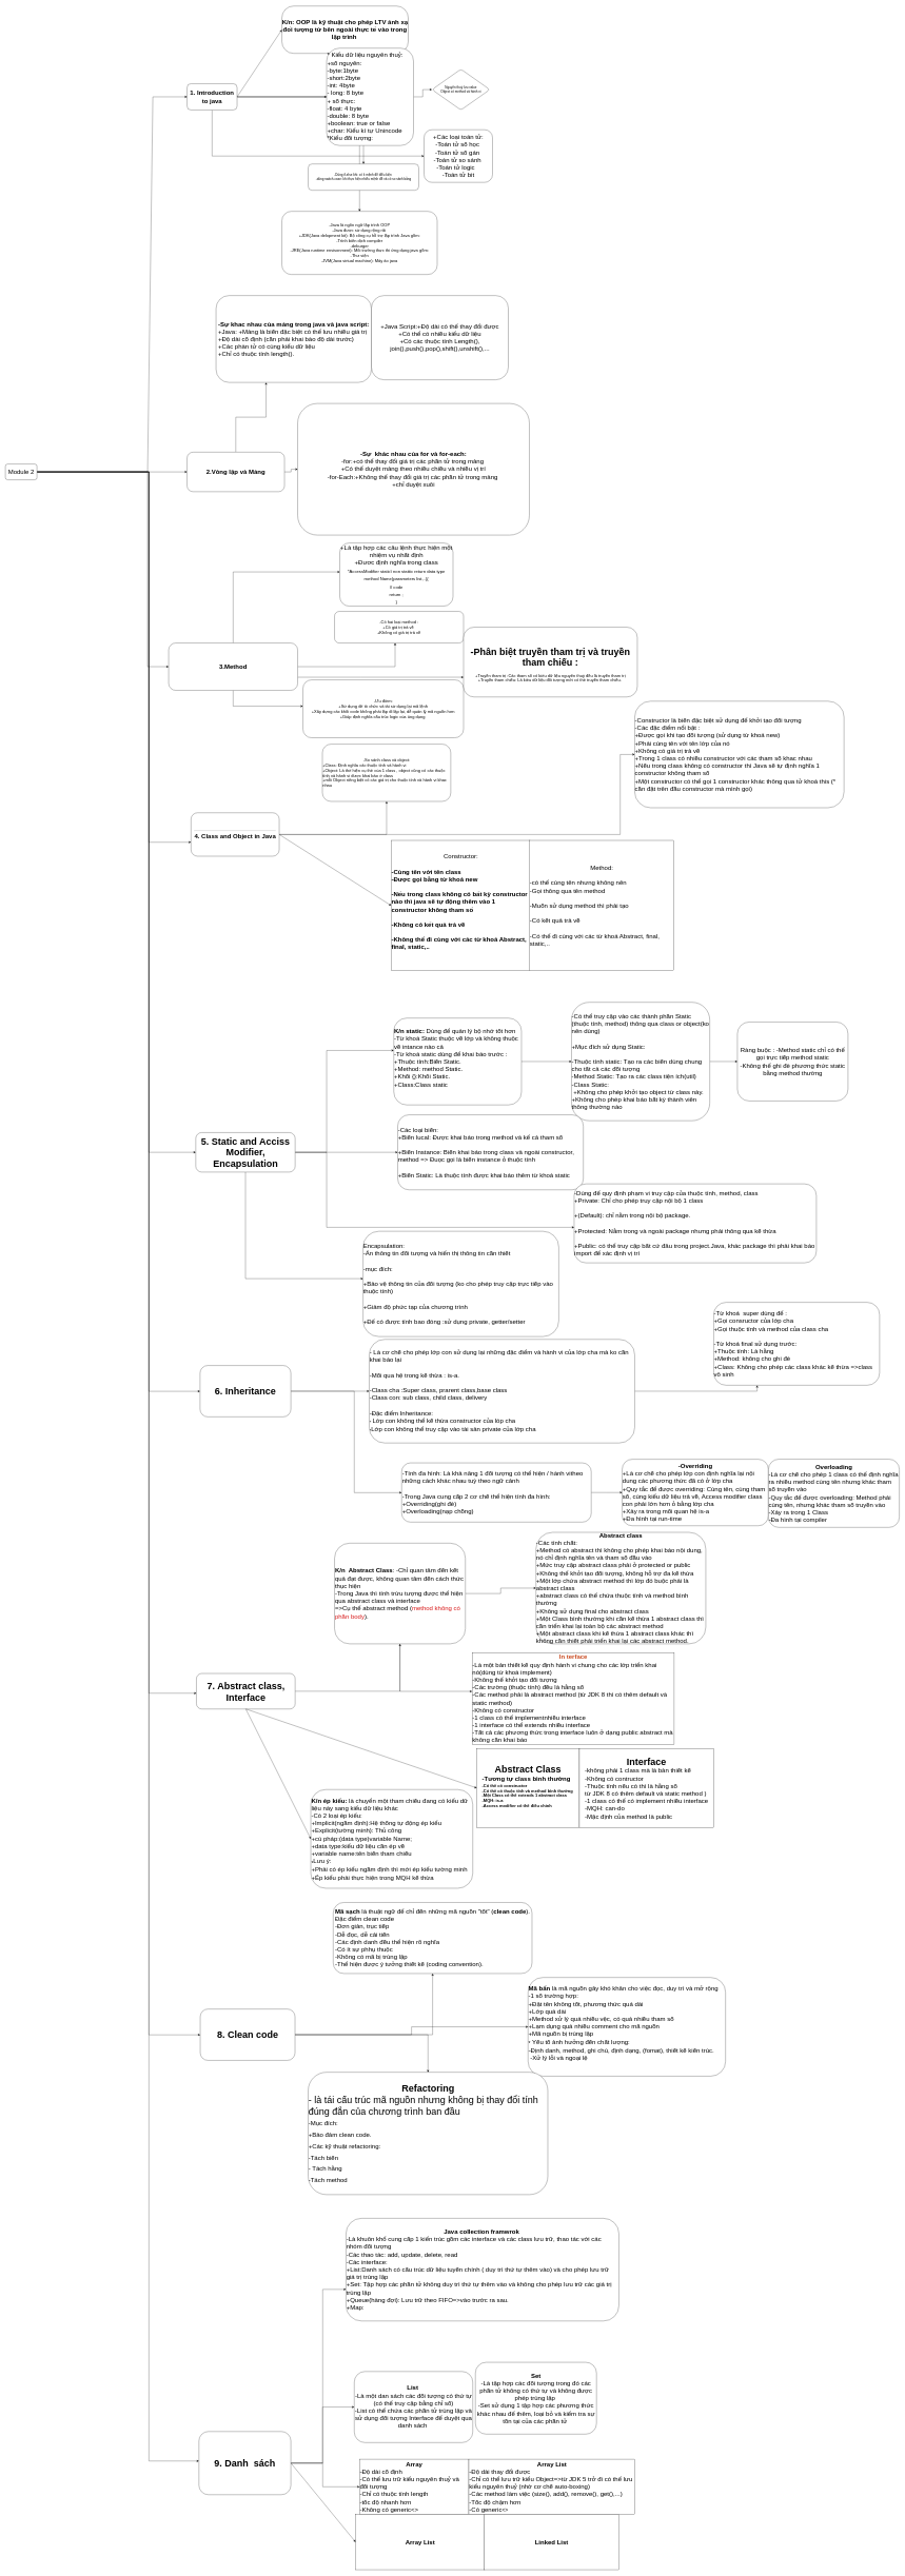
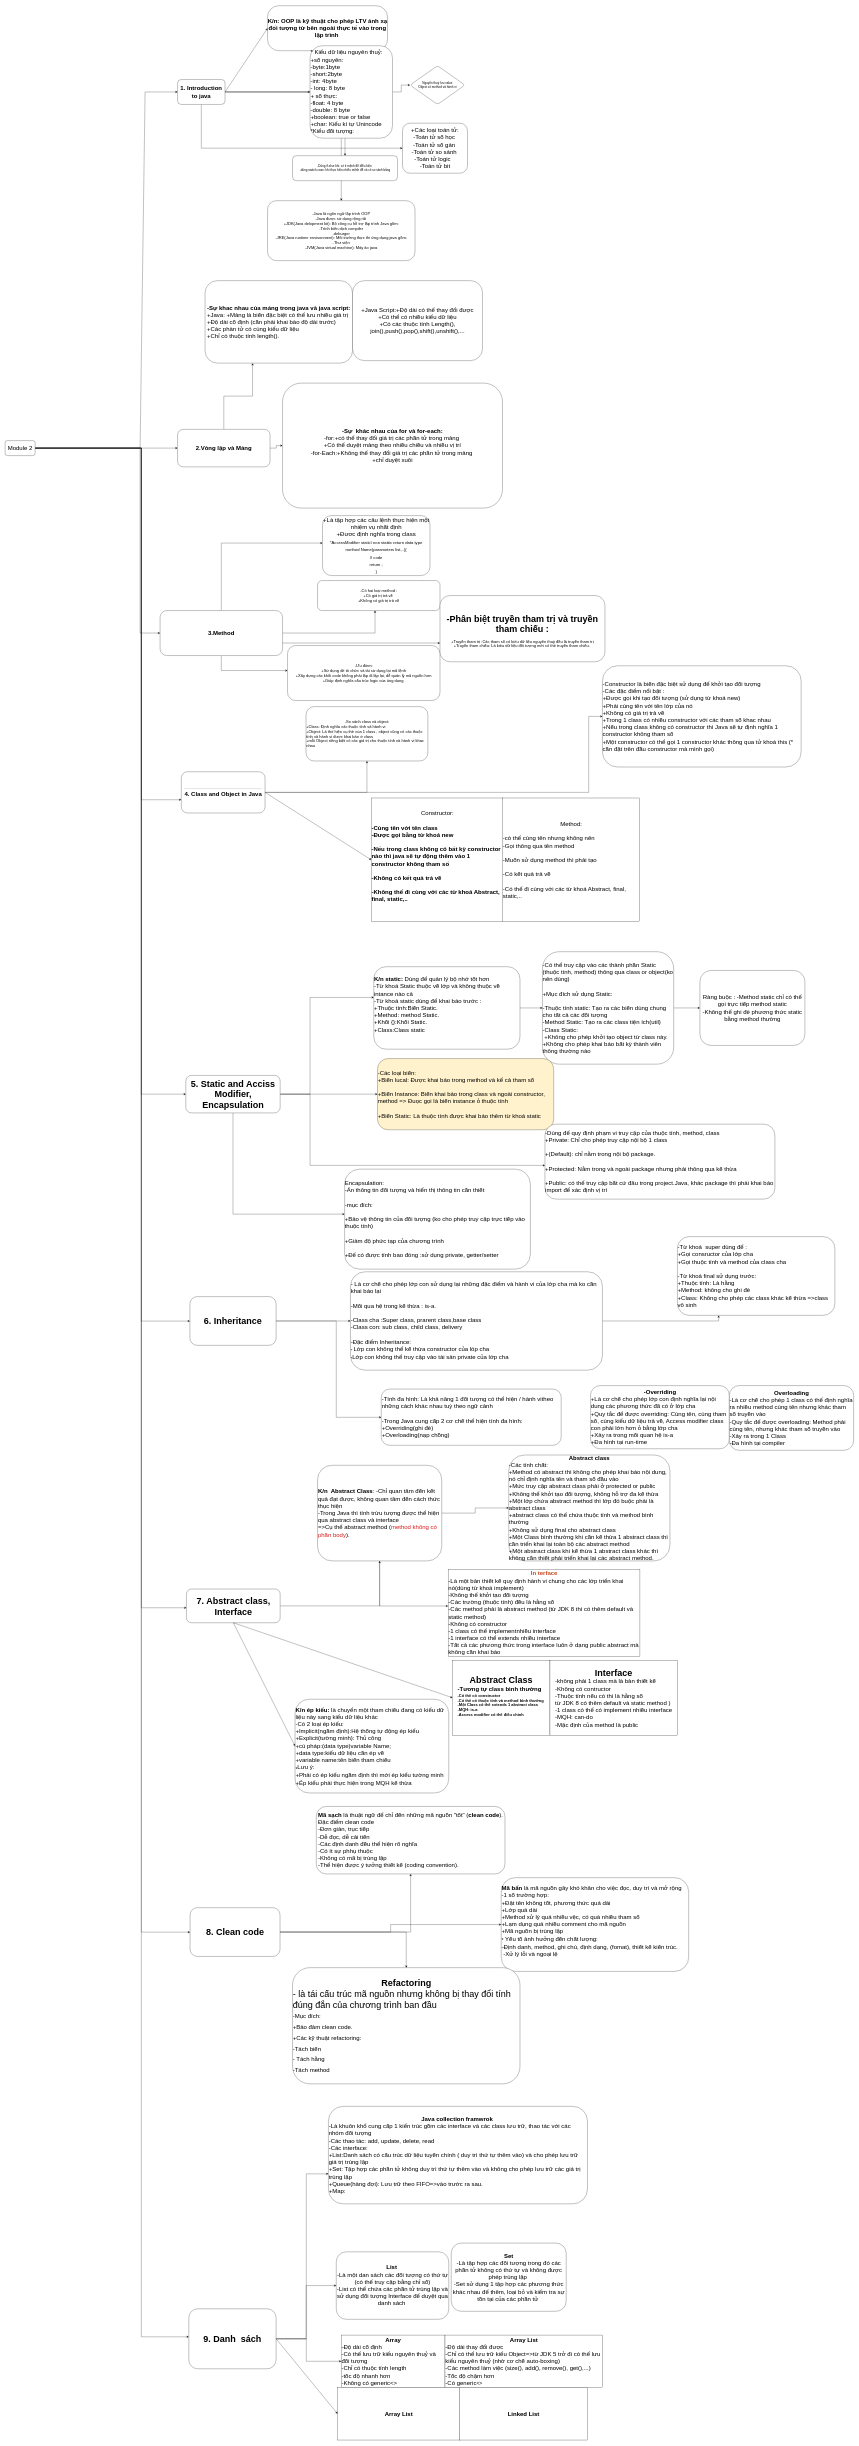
- <mxCell id="54" value="&lt;div style=&quot;text-align: left;&quot;&gt;&lt;b style=&quot;font-size: 24px; background-color: initial;&quot;&gt;K/n static: &lt;/b&gt;&lt;span style=&quot;font-size: 24px; background-color: initial;&quot;&gt;Dùng để quản lý bộ nhớ tốt hơn&amp;nbsp;&lt;/span&gt;&lt;/div&gt;&lt;font style=&quot;font-size: 24px;&quot;&gt;&lt;div style=&quot;text-align: left;&quot;&gt;&lt;span style=&quot;background-color: initial;&quot;&gt;-Từ khoá Static thuộc về lớp và không thuộc về intance nào cả&amp;nbsp;&lt;/span&gt;&lt;/div&gt;&lt;div style=&quot;text-align: left;&quot;&gt;&lt;span style=&quot;background-color: initial;&quot;&gt;-Từ khoá static dùng để khai báo trước :&lt;/span&gt;&lt;/div&gt;&lt;div style=&quot;text-align: left;&quot;&gt;&lt;span style=&quot;background-color: initial;&quot;&gt;+Thuộc tính:Biến Static.&lt;/span&gt;&lt;/div&gt;&lt;div style=&quot;text-align: left;&quot;&gt;&lt;span style=&quot;background-color: initial;&quot;&gt;+Method: method Static.&lt;/span&gt;&lt;/div&gt;&lt;div style=&quot;text-align: left;&quot;&gt;&lt;span style=&quot;background-color: initial;&quot;&gt;+Khối {}:Khối Static.&lt;/span&gt;&lt;/div&gt;&lt;div style=&quot;text-align: left;&quot;&gt;&lt;span style=&quot;background-color: initial;&quot;&gt;+Class:Class static&lt;/span&gt;&lt;/div&gt;&lt;div style=&quot;text-align: left;&quot;&gt;&lt;span style=&quot;background-color: initial;&quot;&gt;&lt;br&gt;&lt;/span&gt;&lt;/div&gt;&lt;/font&gt;" style="whiteSpace=wrap;html=1;rounded=1;" parent="1" vertex="1"><mxGeometry x="1495" y="3865" width="485" height="330" as="geometry" /></mxCell>
+ <mxCell id="54" value="&lt;div style=&quot;text-align: left;&quot;&gt;&lt;b style=&quot;font-size: 24px; background-color: initial;&quot;&gt;K/n static: &lt;/b&gt;&lt;span style=&quot;font-size: 24px; background-color: initial;&quot;&gt;Dùng để quản lý bộ nhớ tốt hơn&amp;nbsp;&lt;/span&gt;&lt;/div&gt;&lt;font style=&quot;font-size: 24px;&quot;&gt;&lt;div style=&quot;text-align: left;&quot;&gt;&lt;span style=&quot;background-color: initial;&quot;&gt;-Từ khoá Static thuộc về lớp và không thuộc về intance nào cả&amp;nbsp;&lt;/span&gt;&lt;/div&gt;&lt;div style=&quot;text-align: left;&quot;&gt;&lt;span style=&quot;background-color: initial;&quot;&gt;-Từ khoá static dùng để khai báo trước :&lt;/span&gt;&lt;/div&gt;&lt;div style=&quot;text-align: left;&quot;&gt;&lt;span style=&quot;background-color: initial;&quot;&gt;+Thuộc tính:Biến Static.&lt;/span&gt;&lt;/div&gt;&lt;div style=&quot;text-align: left;&quot;&gt;&lt;span style=&quot;background-color: initial;&quot;&gt;+Method: method Static.&lt;/span&gt;&lt;/div&gt;&lt;div style=&quot;text-align: left;&quot;&gt;&lt;span style=&quot;background-color: initial;&quot;&gt;+Khối {}:Khối Static.&lt;/span&gt;&lt;/div&gt;&lt;div style=&quot;text-align: left;&quot;&gt;&lt;span style=&quot;background-color: initial;&quot;&gt;+Class:Class static&lt;/span&gt;&lt;/div&gt;&lt;div style=&quot;text-align: left;&quot;&gt;&lt;span style=&quot;background-color: initial;&quot;&gt;&lt;br&gt;&lt;/span&gt;&lt;/div&gt;&lt;/font&gt;" style="whiteSpace=wrap;html=1;rounded=1;" parent="1" vertex="1"><mxGeometry x="1495" y="3865" width="585" height="330" as="geometry" /></mxCell>
- <mxCell id="58" value="&lt;div style=&quot;text-align: left;&quot;&gt;&lt;span style=&quot;font-size: 24px; background-color: initial;&quot;&gt;-Các loại biến:&amp;nbsp;&lt;/span&gt;&lt;/div&gt;&lt;font style=&quot;font-size: 24px;&quot;&gt;&lt;div style=&quot;text-align: left;&quot;&gt;&lt;span style=&quot;background-color: initial;&quot;&gt;+Biến lucal: Được khai báo trong method và kể cả tham số&lt;/span&gt;&lt;/div&gt;&lt;div style=&quot;text-align: left;&quot;&gt;&lt;span style=&quot;background-color: initial;&quot;&gt;&lt;br&gt;&lt;/span&gt;&lt;/div&gt;&lt;div style=&quot;text-align: left;&quot;&gt;&lt;span style=&quot;background-color: initial;&quot;&gt;+Biến Instance: Biến khai báo trong class và ngoài constructor, method =&amp;gt; Đuọc gọi là biến instance ỏ thuộc tính&lt;/span&gt;&lt;/div&gt;&lt;div style=&quot;text-align: left;&quot;&gt;&lt;span style=&quot;background-color: initial;&quot;&gt;&lt;br&gt;&lt;/span&gt;&lt;/div&gt;&lt;div style=&quot;text-align: left;&quot;&gt;&lt;span style=&quot;background-color: initial;&quot;&gt;+Biến Static: Là thuộc tính được khai báo thêm từ khoá static&lt;/span&gt;&lt;/div&gt;&lt;/font&gt;" style="whiteSpace=wrap;html=1;rounded=1;" parent="1" vertex="1"><mxGeometry x="1510" y="4232.5" width="705" height="285" as="geometry" /></mxCell>
+ <mxCell id="58" value="&lt;div style=&quot;text-align: left;&quot;&gt;&lt;span style=&quot;font-size: 24px; background-color: initial;&quot;&gt;-Các loại biến:&amp;nbsp;&lt;/span&gt;&lt;/div&gt;&lt;font style=&quot;font-size: 24px;&quot;&gt;&lt;div style=&quot;text-align: left;&quot;&gt;&lt;span style=&quot;background-color: initial;&quot;&gt;+Biến lucal: Được khai báo trong method và kể cả tham số&lt;/span&gt;&lt;/div&gt;&lt;div style=&quot;text-align: left;&quot;&gt;&lt;span style=&quot;background-color: initial;&quot;&gt;&lt;br&gt;&lt;/span&gt;&lt;/div&gt;&lt;div style=&quot;text-align: left;&quot;&gt;&lt;span style=&quot;background-color: initial;&quot;&gt;+Biến Instance: Biến khai báo trong class và ngoài constructor, method =&amp;gt; Đuọc gọi là biến instance ỏ thuộc tính&lt;/span&gt;&lt;/div&gt;&lt;div style=&quot;text-align: left;&quot;&gt;&lt;span style=&quot;background-color: initial;&quot;&gt;&lt;br&gt;&lt;/span&gt;&lt;/div&gt;&lt;div style=&quot;text-align: left;&quot;&gt;&lt;span style=&quot;background-color: initial;&quot;&gt;+Biến Static: Là thuộc tính được khai báo thêm từ khoá static&lt;/span&gt;&lt;/div&gt;&lt;/font&gt;" style="whiteSpace=wrap;html=1;rounded=1;fillColor=#fff2cc;" parent="1" vertex="1"><mxGeometry x="1510" y="4232.5" width="705" height="285" as="geometry" /></mxCell>
- <mxCell id="67" value="" style="edgeStyle=orthogonalEdgeStyle;rounded=0;orthogonalLoop=1;jettySize=auto;html=1;fontSize=24;" parent="1" source="68" target="69" edge="1"><mxGeometry relative="1" as="geometry" /></mxCell>
